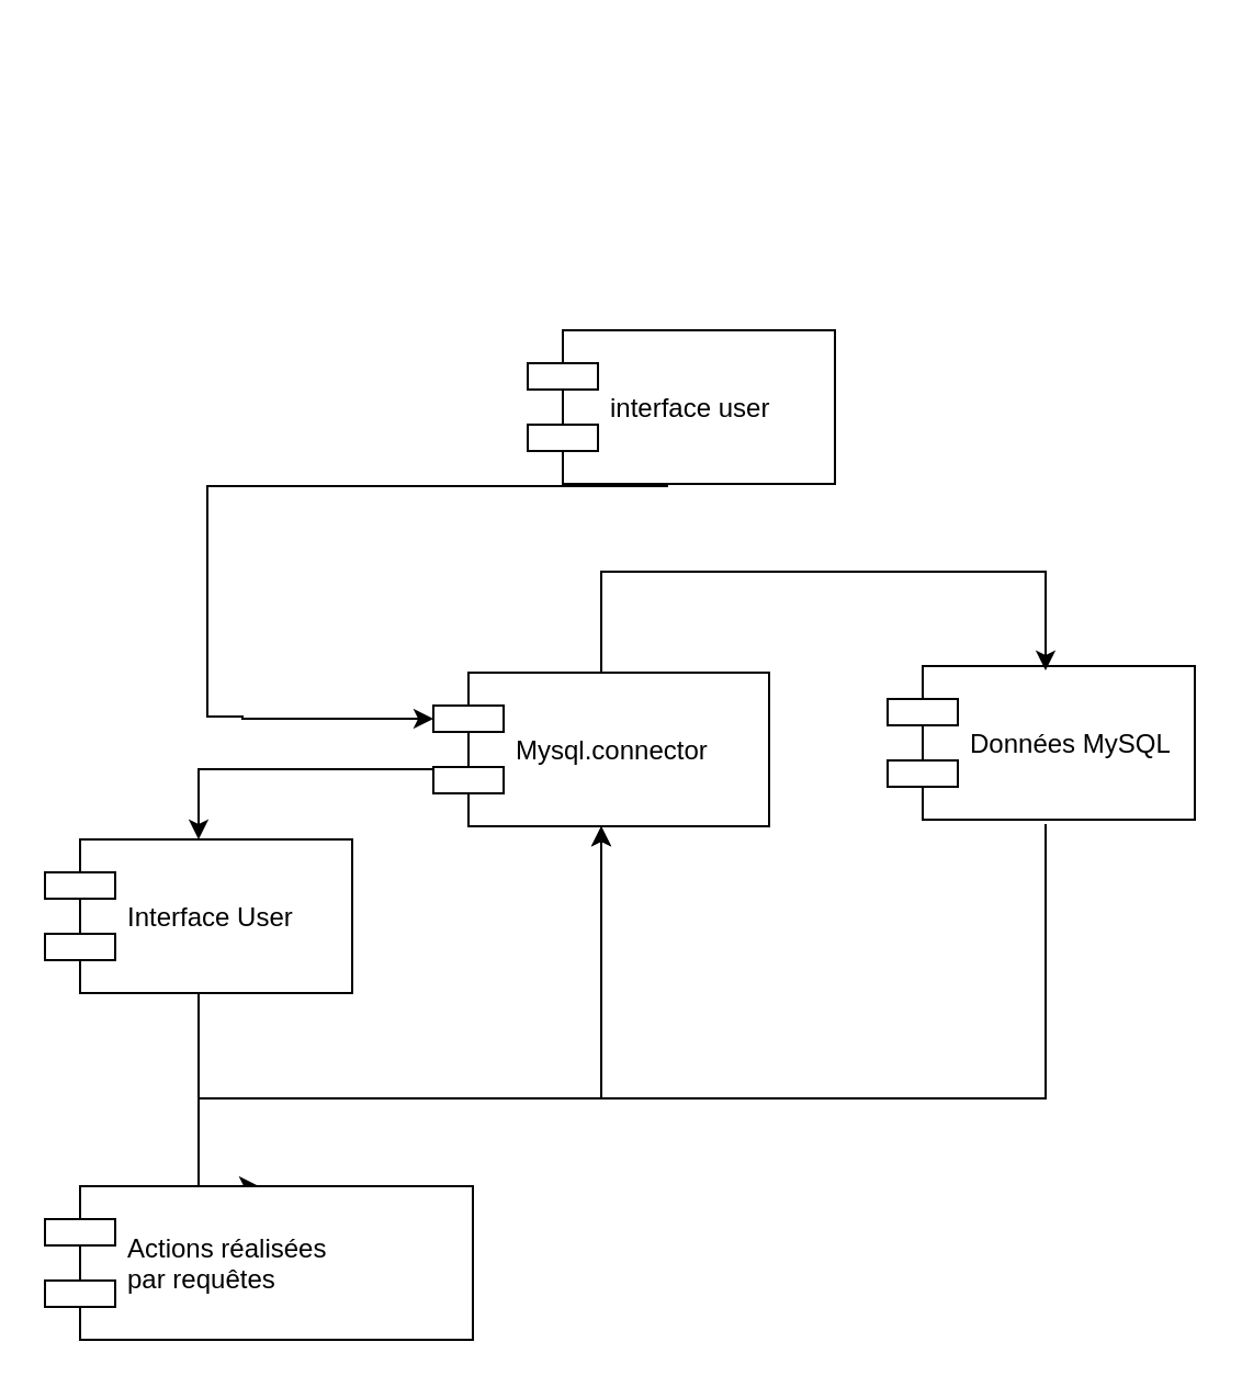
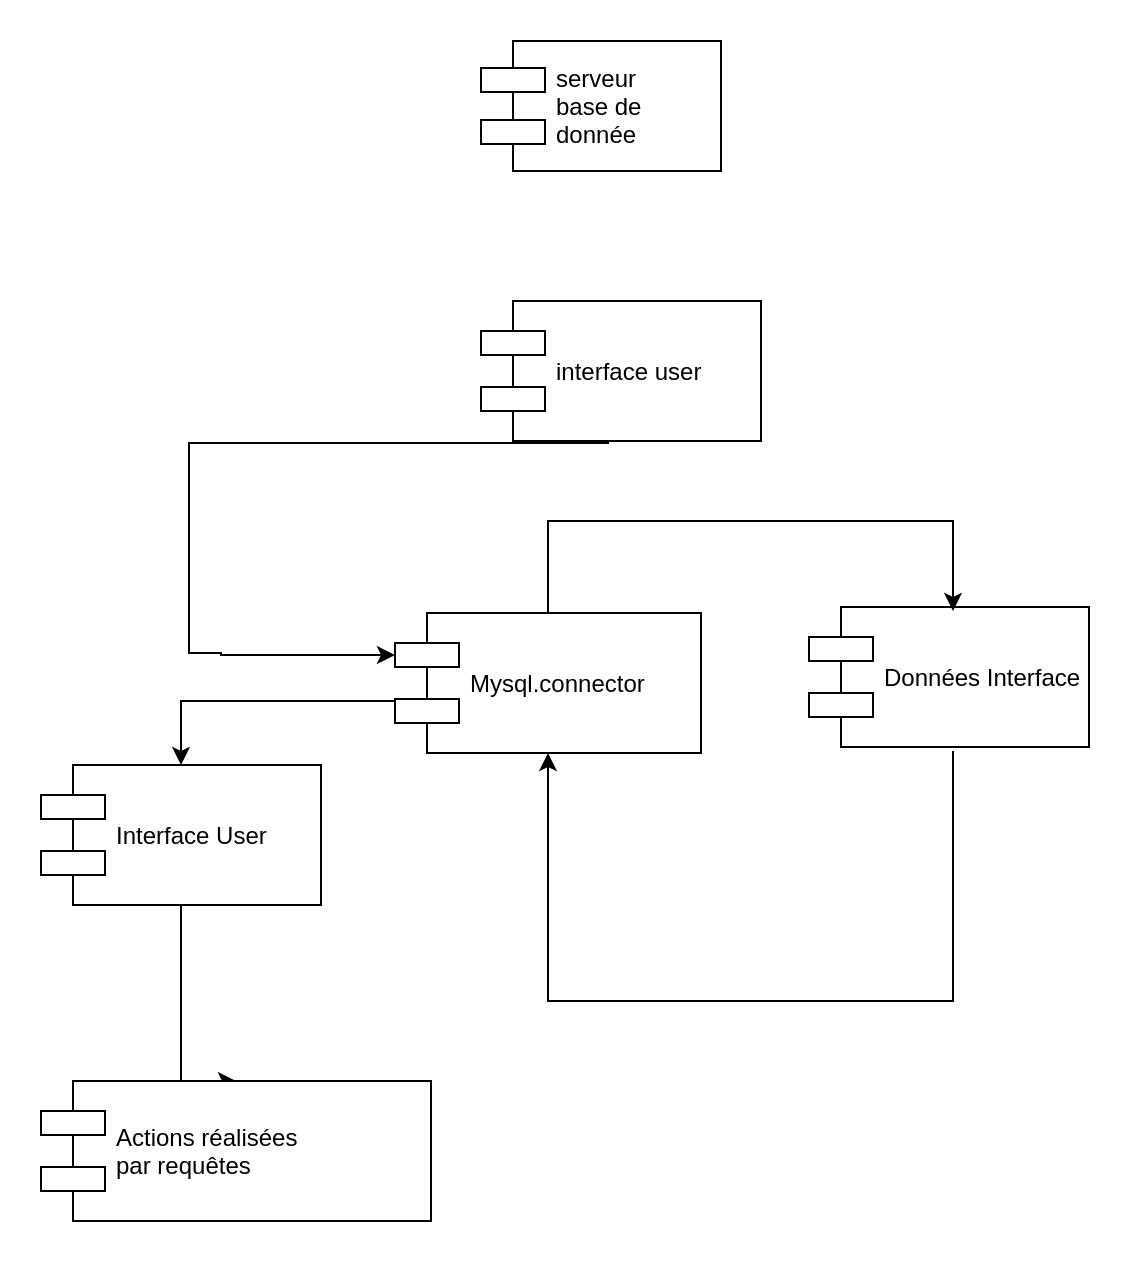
+ <mxCell id="13" value="serveur&#10;base de&#10;donnée" style="shape=component;align=left;spacingLeft=36;" vertex="1" parent="1"><mxGeometry x="240" y="20" width="120" height="65" as="geometry" /></mxCell>
- <mxCell id="3" value="Données MySQL" style="shape=component;align=left;spacingLeft=36;" parent="1" vertex="1"><mxGeometry x="404" y="303" width="140" height="70" as="geometry" /></mxCell>
+ <mxCell id="3" value="Données Interface" style="shape=component;align=left;spacingLeft=36;" parent="1" vertex="1"><mxGeometry x="404" y="303" width="140" height="70" as="geometry" /></mxCell>
- <mxCell id="8" style="edgeStyle=orthogonalEdgeStyle;rounded=0;orthogonalLoop=1;jettySize=auto;html=1;entryX=0.5;entryY=1;entryDx=0;entryDy=0;" parent="1" source="9" target="12" edge="1"><mxGeometry relative="1" as="geometry"><Array as="points"><mxPoint x="90" y="500" /><mxPoint x="274" y="500" /></Array></mxGeometry></mxCell>
